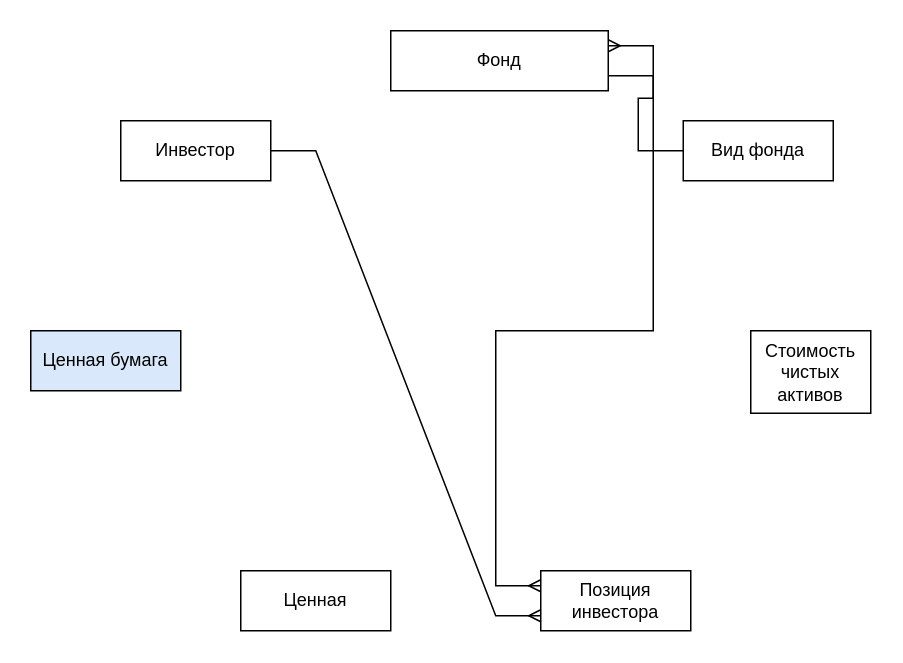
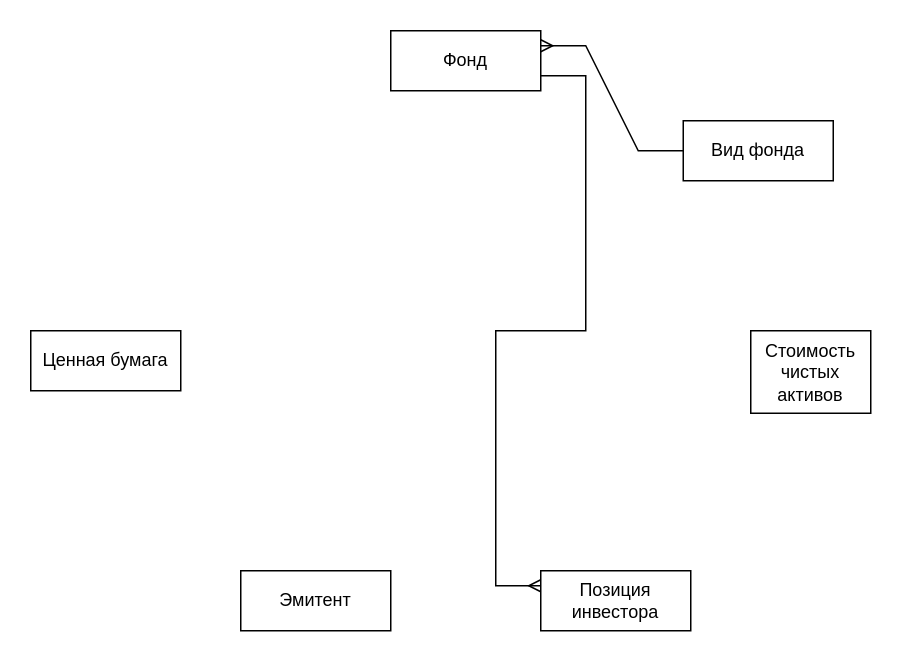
- <mxCell id="2" value="Фонд" style="whiteSpace=wrap;html=1;align=center;" parent="1" vertex="1"><mxGeometry x="260" y="20" width="145" height="40" as="geometry" /></mxCell>
+ <mxCell id="2" value="Фонд" style="whiteSpace=wrap;html=1;align=center;" parent="1" vertex="1"><mxGeometry x="260" y="20" width="100" height="40" as="geometry" /></mxCell>
- <mxCell id="4" value="Инвестор" style="whiteSpace=wrap;html=1;align=center;" vertex="1" parent="1"><mxGeometry x="80" y="80" width="100" height="40" as="geometry" /></mxCell>
- <mxCell id="5" value="Ценная бумага" style="whiteSpace=wrap;html=1;align=center;fillColor=#dae8fc;" vertex="1" parent="1"><mxGeometry x="20" y="220" width="100" height="40" as="geometry" /></mxCell>
+ <mxCell id="5" value="Ценная бумага" style="whiteSpace=wrap;html=1;align=center;" vertex="1" parent="1"><mxGeometry x="20" y="220" width="100" height="40" as="geometry" /></mxCell>
- <mxCell id="10" value="" style="edgeStyle=entityRelationEdgeStyle;fontSize=12;html=1;endArrow=ERmany;rounded=0;exitX=1;exitY=0.5;exitDx=0;exitDy=0;entryX=0;entryY=0.75;entryDx=0;entryDy=0;" edge="1" parent="1" source="4" target="7"><mxGeometry width="100" height="100" relative="1" as="geometry"><mxPoint x="250" y="240" as="sourcePoint" /><mxPoint x="330" y="330" as="targetPoint" /></mxGeometry></mxCell>
- <mxCell id="6" value="Ценная" style="whiteSpace=wrap;html=1;align=center;" vertex="1" parent="1"><mxGeometry x="160" y="380" width="100" height="40" as="geometry" /></mxCell>
+ <mxCell id="6" value="Эмитент" style="whiteSpace=wrap;html=1;align=center;" vertex="1" parent="1"><mxGeometry x="160" y="380" width="100" height="40" as="geometry" /></mxCell>
